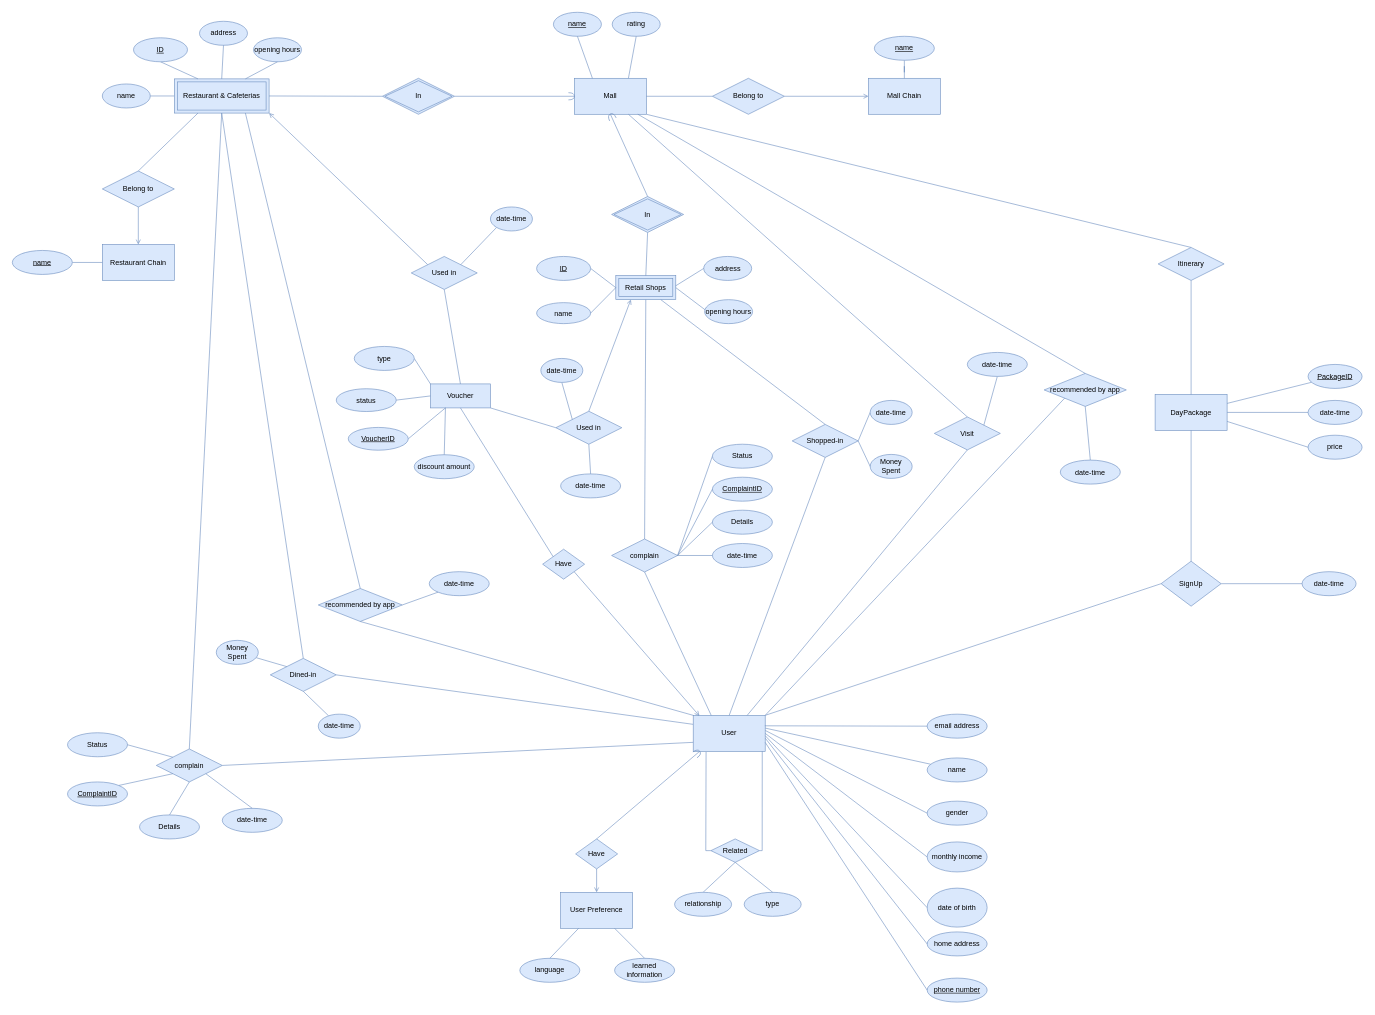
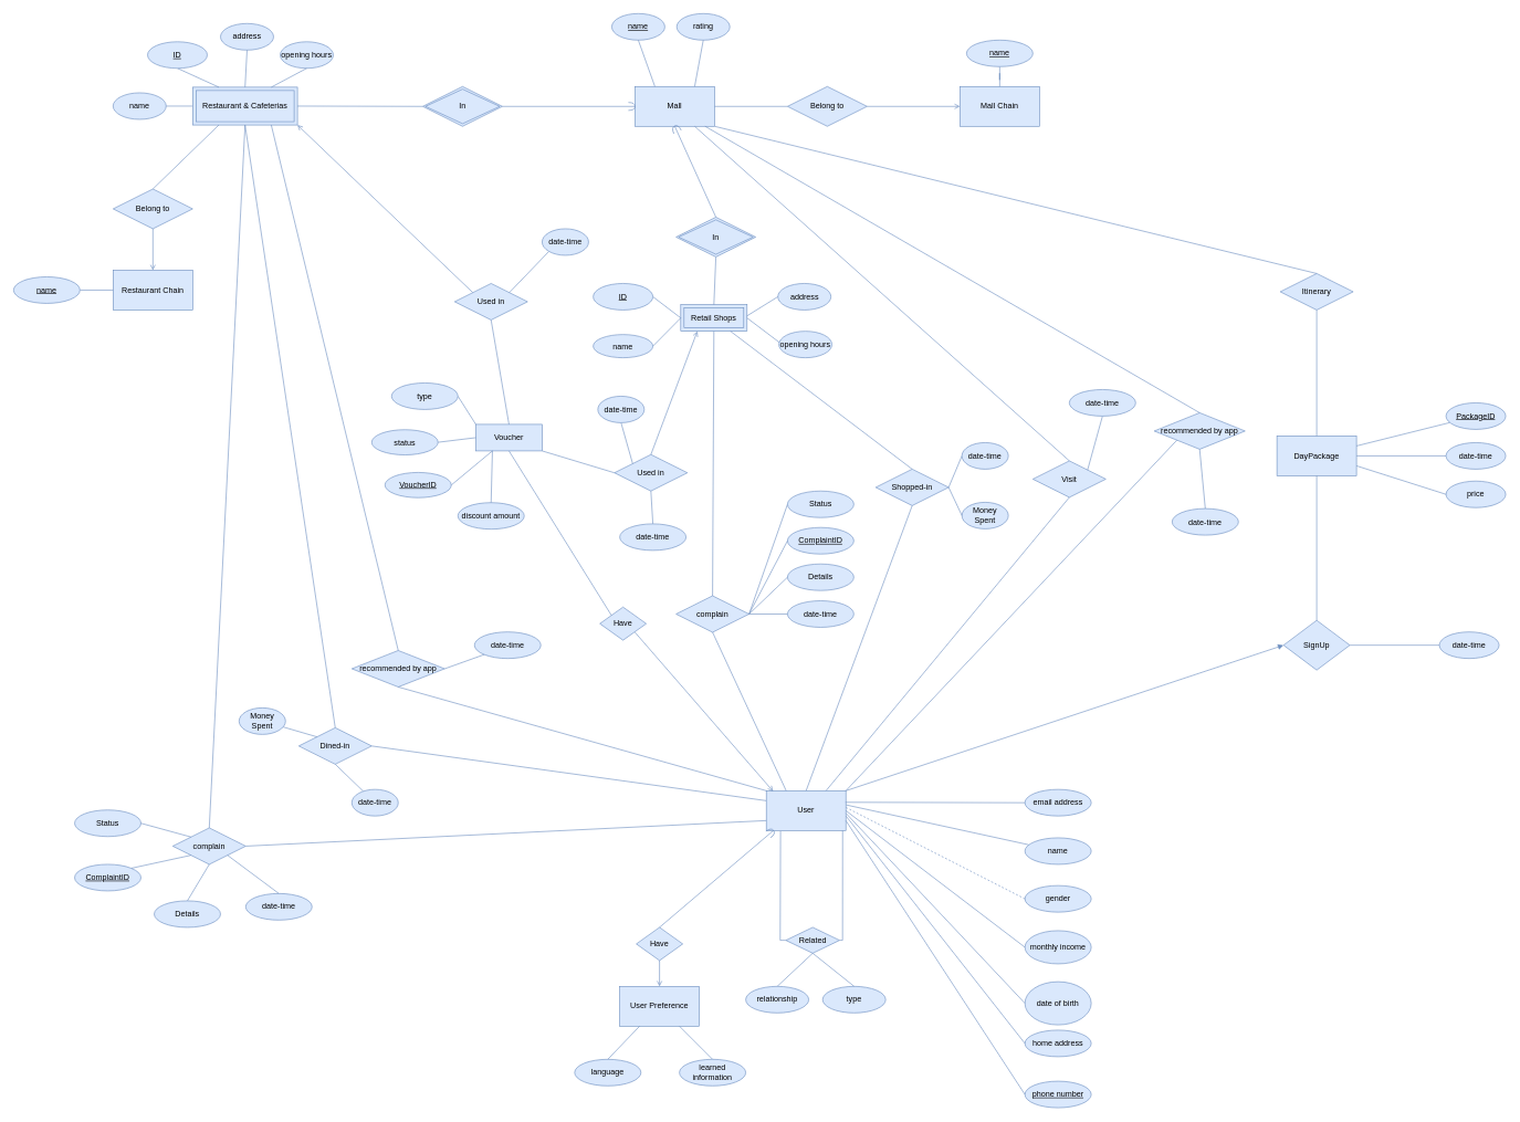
- <mxCell id="70" value="" style="endArrow=none;html=1;rounded=0;exitX=1;exitY=0;exitDx=0;exitDy=0;entryX=0;entryY=0.5;entryDx=0;entryDy=0;fillColor=#dae8fc;strokeColor=#6c8ebf;" edge="1" parent="1" source="4" target="69"><mxGeometry width="50" height="50" relative="1" as="geometry"><mxPoint x="780" y="947" as="sourcePoint" /><mxPoint x="830" y="897" as="targetPoint" /></mxGeometry></mxCell>
+ <mxCell id="70" value="" style="endArrow=block;html=1;rounded=0;exitX=1;exitY=0;exitDx=0;exitDy=0;entryX=0;entryY=0.5;entryDx=0;entryDy=0;fillColor=#dae8fc;strokeColor=#6c8ebf;" edge="1" parent="1" source="4" target="69"><mxGeometry width="50" height="50" relative="1" as="geometry"><mxPoint x="780" y="947" as="sourcePoint" /><mxPoint x="830" y="897" as="targetPoint" /></mxGeometry></mxCell>
- <mxCell id="28" value="" style="rounded=0;orthogonalLoop=1;jettySize=auto;html=1;endArrow=none;endFill=0;entryX=1.002;entryY=0.421;entryDx=0;entryDy=0;entryPerimeter=0;exitX=0;exitY=0.5;exitDx=0;exitDy=0;fillColor=#dae8fc;strokeColor=#6c8ebf;" edge="1" parent="1" source="25" target="4"><mxGeometry relative="1" as="geometry" /></mxCell>
+ <mxCell id="28" value="" style="rounded=0;orthogonalLoop=1;jettySize=auto;html=1;endArrow=none;endFill=0;entryX=1.002;entryY=0.421;entryDx=0;entryDy=0;entryPerimeter=0;exitX=0;exitY=0.5;exitDx=0;exitDy=0;fillColor=#dae8fc;strokeColor=#6c8ebf;dashed=1;" edge="1" parent="1" source="25" target="4"><mxGeometry relative="1" as="geometry" /></mxCell>
